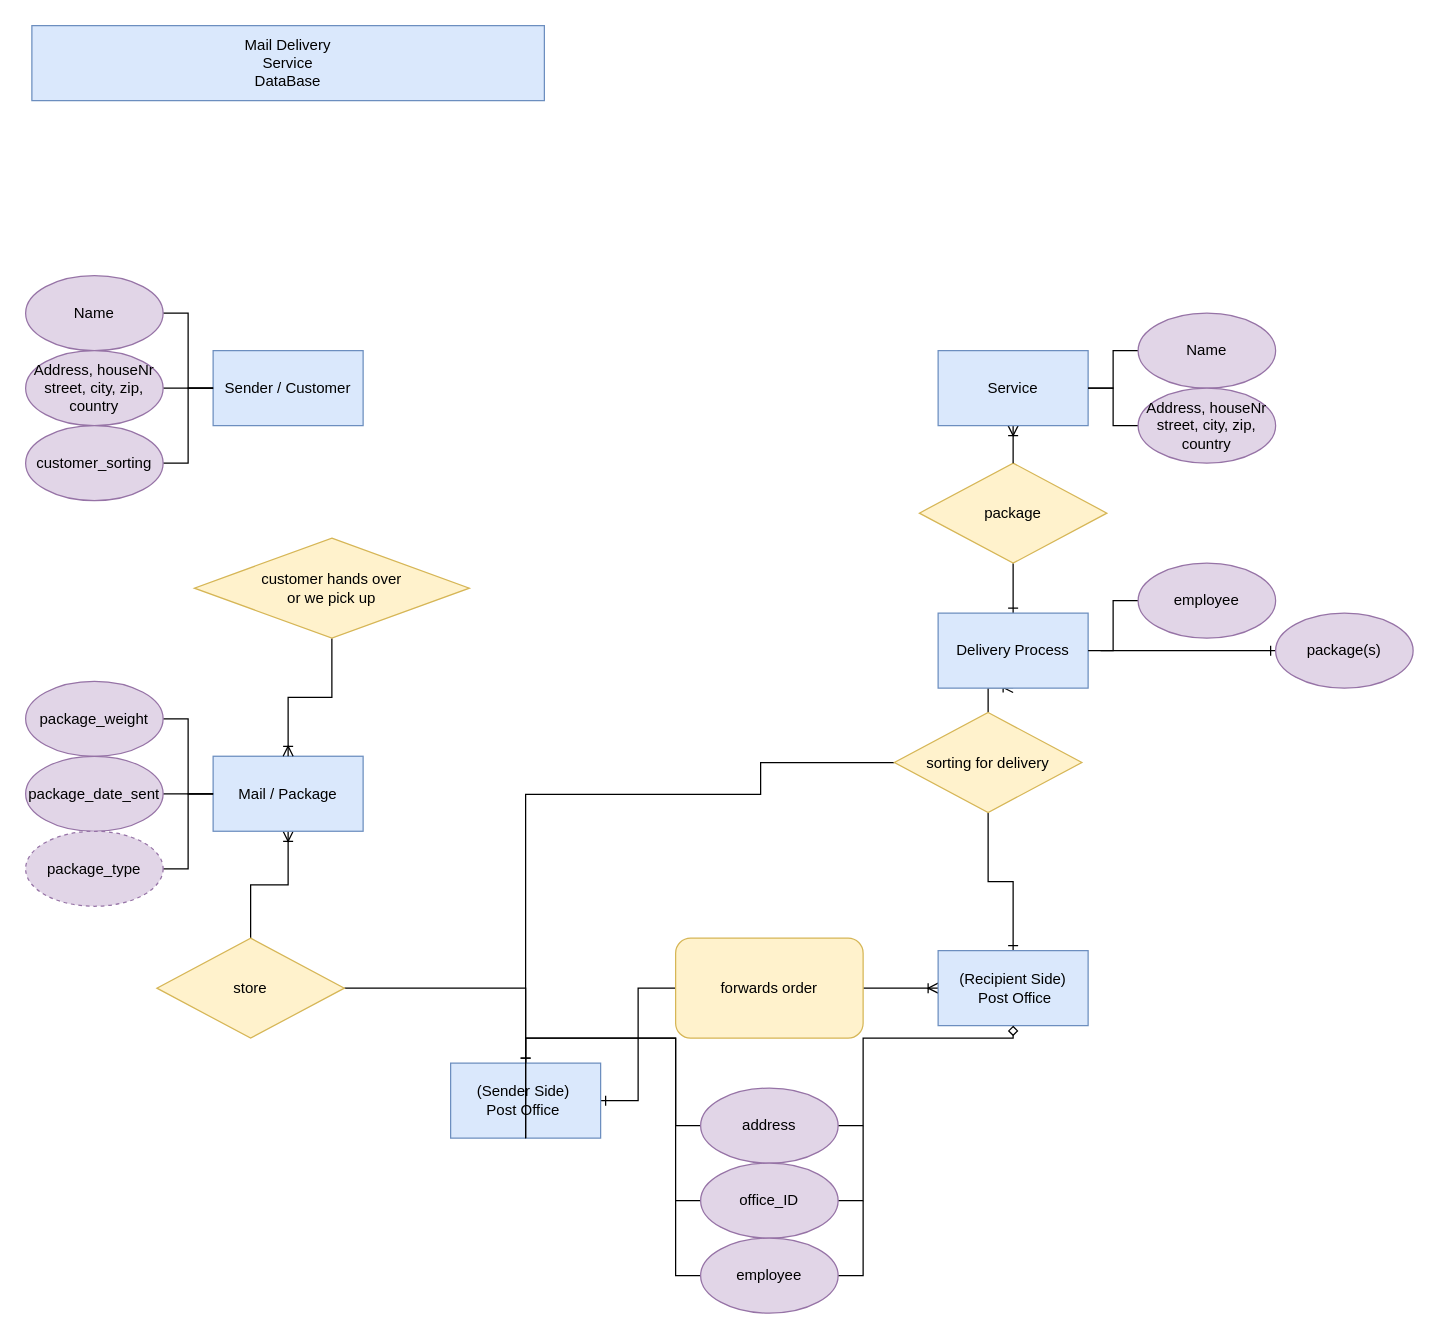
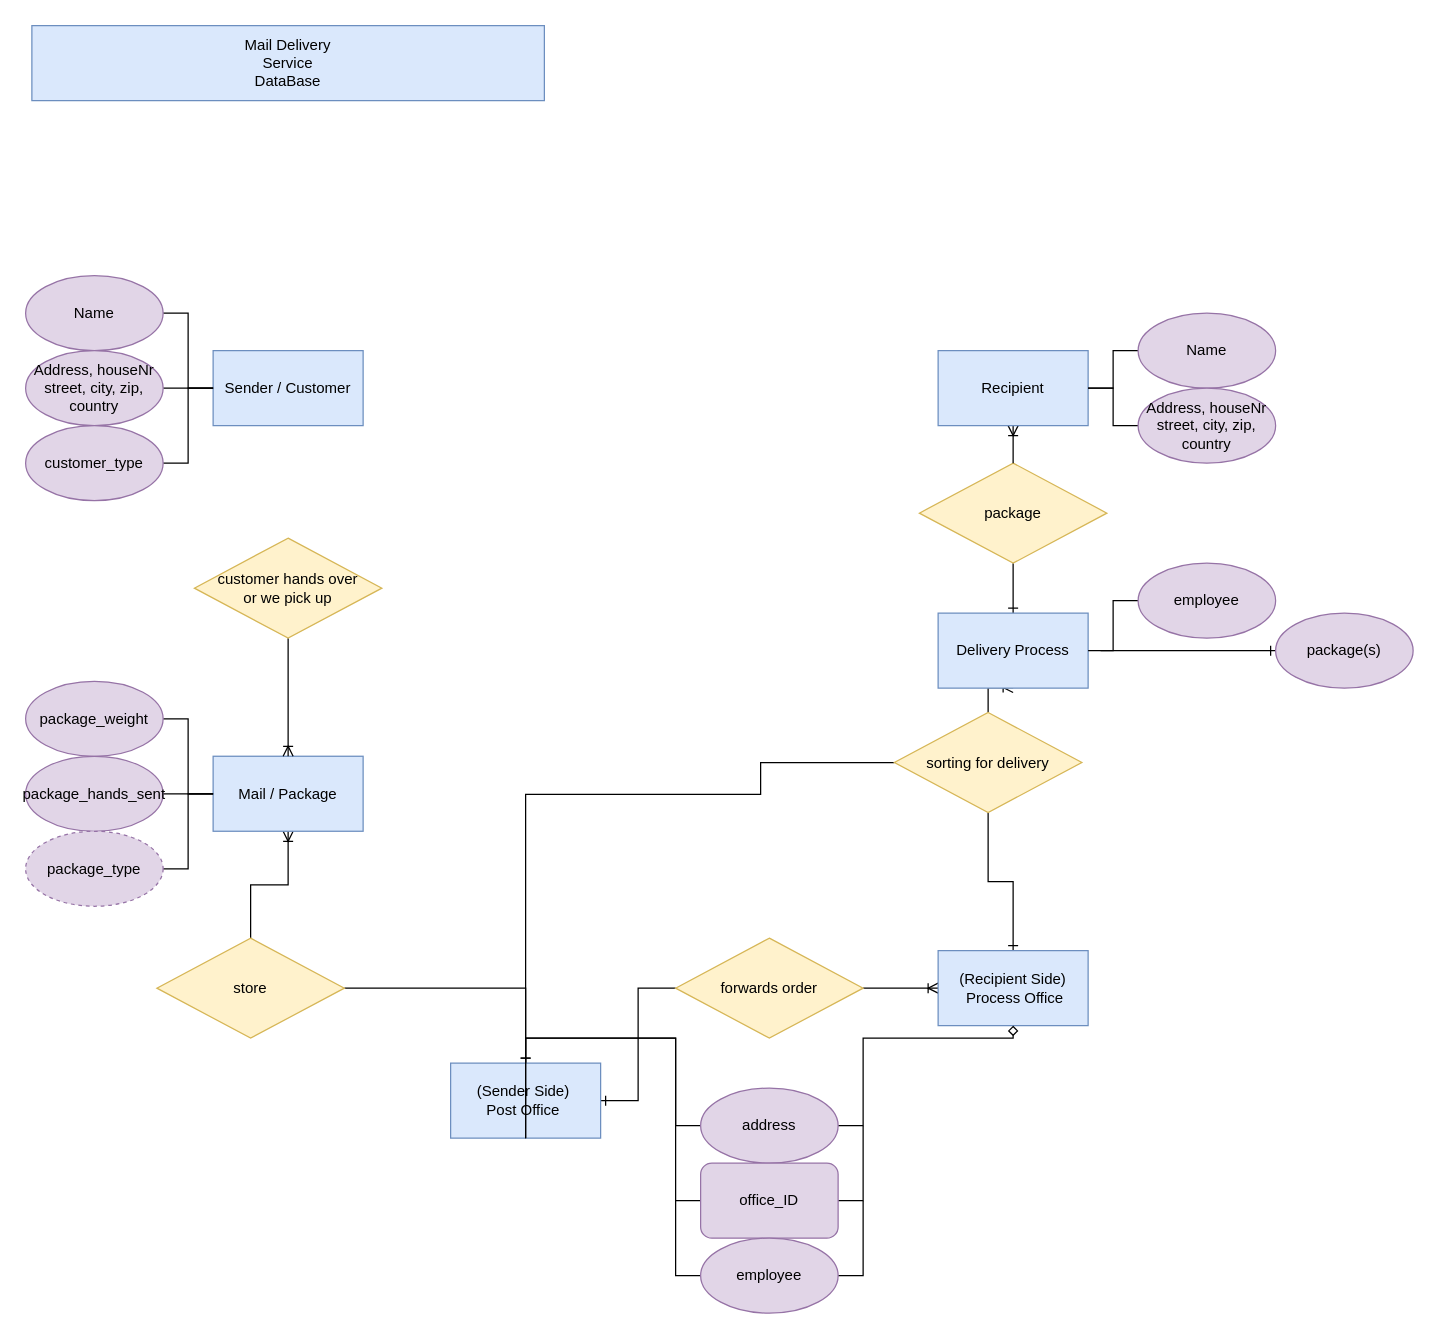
- <mxCell id="48" value="Service" style="rounded=0;whiteSpace=wrap;html=1;fillColor=#dae8fc;strokeColor=#6c8ebf;" parent="1" vertex="1"><mxGeometry x="750" y="280" width="120" height="60" as="geometry" /></mxCell>
+ <mxCell id="48" value="Recipient" style="rounded=0;whiteSpace=wrap;html=1;fillColor=#dae8fc;strokeColor=#6c8ebf;" parent="1" vertex="1"><mxGeometry x="750" y="280" width="120" height="60" as="geometry" /></mxCell>
- <mxCell id="11" value="customer_sorting" style="ellipse;whiteSpace=wrap;html=1;fillColor=#e1d5e7;strokeColor=#9673a6;" parent="1" vertex="1"><mxGeometry x="20" y="340" width="110" height="60" as="geometry" /></mxCell>
+ <mxCell id="11" value="customer_type" style="ellipse;whiteSpace=wrap;html=1;fillColor=#e1d5e7;strokeColor=#9673a6;" parent="1" vertex="1"><mxGeometry x="20" y="340" width="110" height="60" as="geometry" /></mxCell>
- <mxCell id="13" value="customer hands over&lt;br&gt;or we pick up" style="rhombus;whiteSpace=wrap;html=1;fillColor=#fff2cc;strokeColor=#d6b656;" parent="1" vertex="1"><mxGeometry x="155" y="430" width="220" height="80" as="geometry" /></mxCell>
+ <mxCell id="13" value="customer hands over&lt;br&gt;or we pick up" style="rhombus;whiteSpace=wrap;html=1;fillColor=#fff2cc;strokeColor=#d6b656;" parent="1" vertex="1"><mxGeometry x="155" y="430" width="150" height="80" as="geometry" /></mxCell>
- <mxCell id="17" value="package_date_sent" style="ellipse;whiteSpace=wrap;html=1;fillColor=#e1d5e7;strokeColor=#9673a6;" parent="1" vertex="1"><mxGeometry x="20" y="604.5" width="110" height="60" as="geometry" /></mxCell>
+ <mxCell id="17" value="package_hands_sent" style="ellipse;whiteSpace=wrap;html=1;fillColor=#e1d5e7;strokeColor=#9673a6;" parent="1" vertex="1"><mxGeometry x="20" y="604.5" width="110" height="60" as="geometry" /></mxCell>
- <mxCell id="26" value="forwards order" style="whiteSpace=wrap;html=1;fillColor=#fff2cc;strokeColor=#d6b656;rounded=1;" parent="1" vertex="1"><mxGeometry x="540" y="750" width="150" height="80" as="geometry" /></mxCell>
+ <mxCell id="26" value="forwards order" style="rhombus;whiteSpace=wrap;html=1;fillColor=#fff2cc;strokeColor=#d6b656;" parent="1" vertex="1"><mxGeometry x="540" y="750" width="150" height="80" as="geometry" /></mxCell>
- <mxCell id="28" value="(Recipient Side)&lt;br&gt;&amp;nbsp;Post Office" style="rounded=0;whiteSpace=wrap;html=1;fillColor=#dae8fc;strokeColor=#6c8ebf;" parent="1" vertex="1"><mxGeometry x="750" y="760" width="120" height="60" as="geometry" /></mxCell>
+ <mxCell id="28" value="(Recipient Side)&lt;br&gt;&amp;nbsp;Process Office" style="rounded=0;whiteSpace=wrap;html=1;fillColor=#dae8fc;strokeColor=#6c8ebf;" parent="1" vertex="1"><mxGeometry x="750" y="760" width="120" height="60" as="geometry" /></mxCell>
- <mxCell id="34" value="office_ID" style="ellipse;whiteSpace=wrap;html=1;fillColor=#e1d5e7;strokeColor=#9673a6;" parent="1" vertex="1"><mxGeometry x="560" y="930" width="110" height="60" as="geometry" /></mxCell>
+ <mxCell id="34" value="office_ID" style="whiteSpace=wrap;html=1;fillColor=#e1d5e7;strokeColor=#9673a6;rounded=1;" parent="1" vertex="1"><mxGeometry x="560" y="930" width="110" height="60" as="geometry" /></mxCell>
